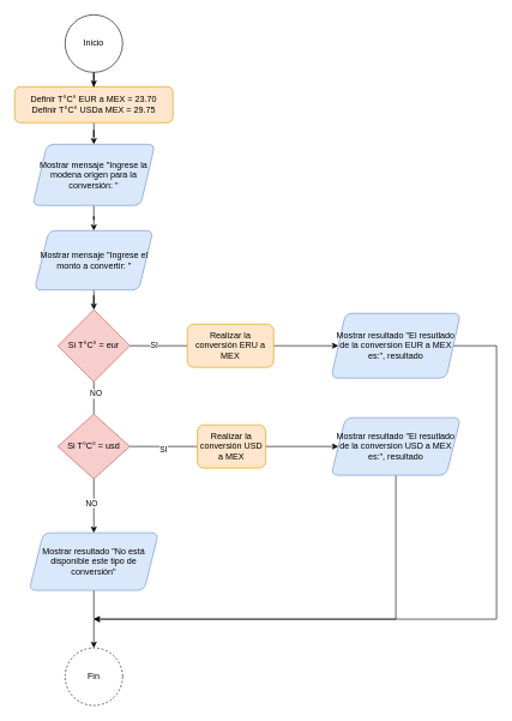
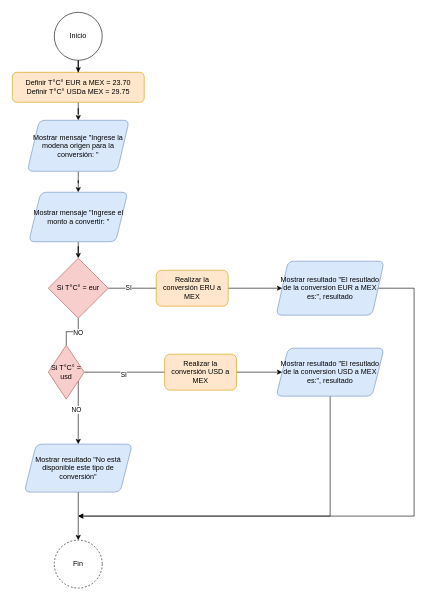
- <mxCell id="23" value="Si T°C° = usd" style="rhombus;whiteSpace=wrap;html=1;fillColor=#f8cecc;strokeColor=#b85450;" vertex="1" parent="1"><mxGeometry x="80" y="575" width="100" height="90" as="geometry" /></mxCell>
+ <mxCell id="23" value="Si T°C° = usd" style="rhombus;whiteSpace=wrap;html=1;fillColor=#f8cecc;strokeColor=#b85450;" vertex="1" parent="1"><mxGeometry x="80" y="575" width="60" height="90" as="geometry" /></mxCell>
- <mxCell id="30" value="Realizar la conversión USD a MEX" style="rounded=1;whiteSpace=wrap;html=1;fillColor=#ffe6cc;strokeColor=#d79b00;" vertex="1" parent="1"><mxGeometry x="274" y="590" width="95" height="60" as="geometry" /></mxCell>
+ <mxCell id="30" value="Realizar la conversión USD a MEX" style="rounded=1;whiteSpace=wrap;html=1;fillColor=#ffe6cc;strokeColor=#d79b00;" vertex="1" parent="1"><mxGeometry x="274" y="590" width="120" height="60" as="geometry" /></mxCell>
